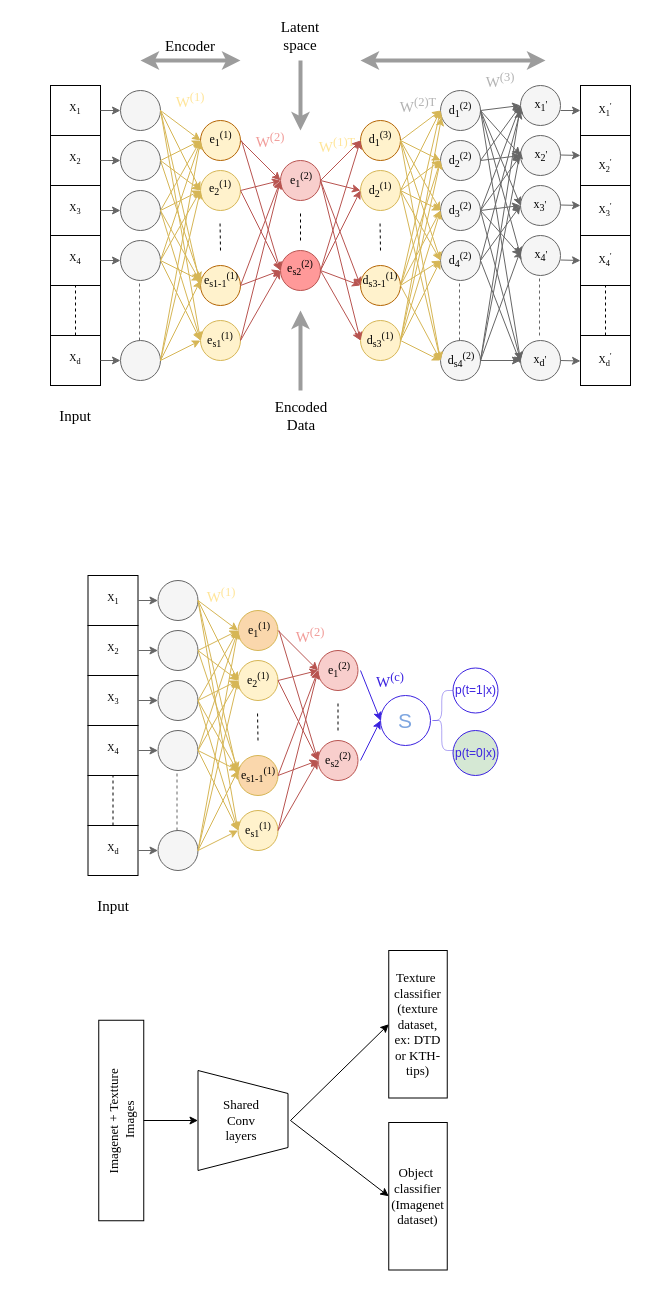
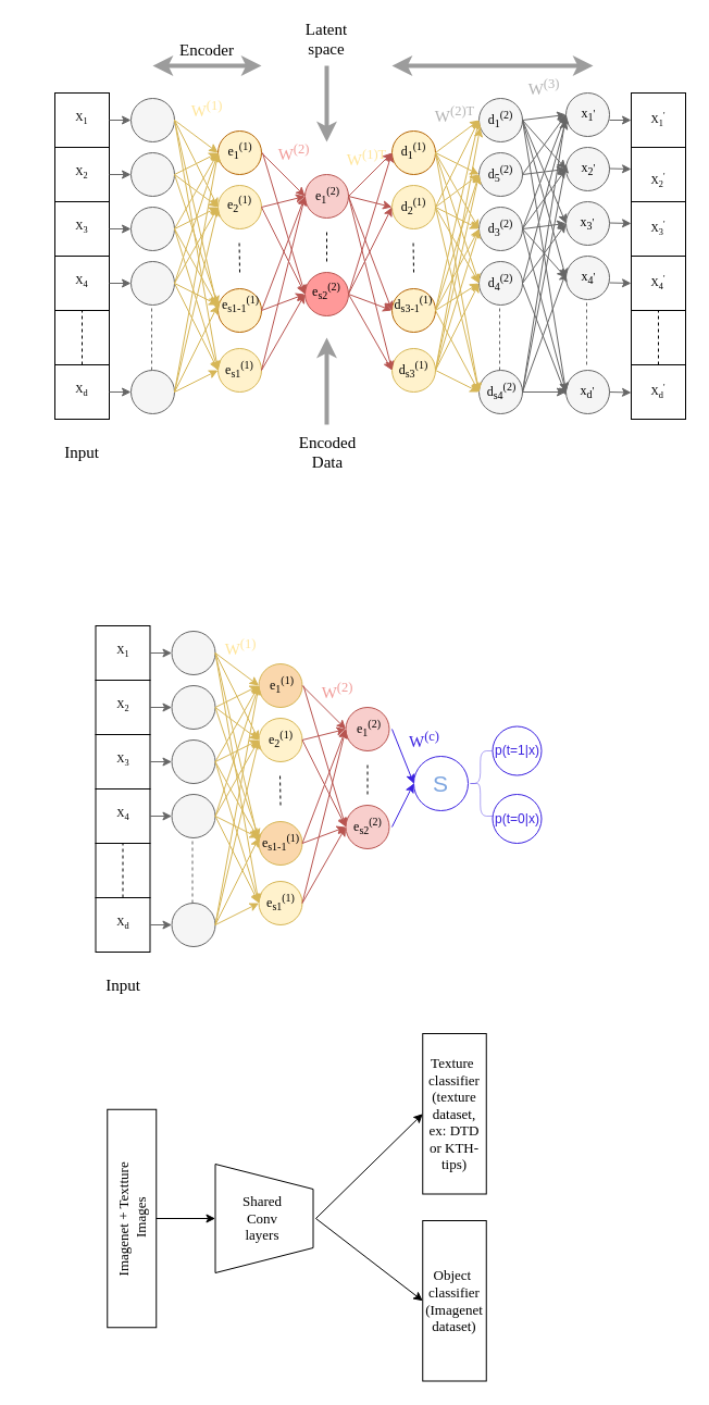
- <mxCell id="145" value="&lt;font style=&quot;font-size: 12px&quot;&gt;d&lt;sub&gt;1&lt;/sub&gt;&lt;sup&gt;(3)&lt;/sup&gt;&lt;br&gt;&lt;/font&gt;" style="rounded=0;whiteSpace=wrap;html=1;fontSize=10;gradientColor=#ffffff;opacity=0;fontFamily=Roman;" parent="1" vertex="1"><mxGeometry x="340" y="123.75" width="80" height="30" as="geometry" /></mxCell>
+ <mxCell id="145" value="&lt;font style=&quot;font-size: 12px&quot;&gt;d&lt;sub&gt;1&lt;/sub&gt;&lt;sup&gt;(1)&lt;/sup&gt;&lt;br&gt;&lt;/font&gt;" style="rounded=0;whiteSpace=wrap;html=1;fontSize=10;gradientColor=#ffffff;opacity=0;fontFamily=Roman;" parent="1" vertex="1"><mxGeometry x="340" y="123.75" width="80" height="30" as="geometry" /></mxCell>
- <mxCell id="150" value="&lt;font style=&quot;font-size: 12px&quot;&gt;d&lt;sub&gt;2&lt;/sub&gt;&lt;sup&gt;(2)&lt;/sup&gt;&lt;br&gt;&lt;/font&gt;" style="rounded=0;whiteSpace=wrap;html=1;fontSize=10;gradientColor=#ffffff;opacity=0;fontFamily=Roman;" parent="1" vertex="1"><mxGeometry x="420" y="145" width="80" height="30" as="geometry" /></mxCell>
+ <mxCell id="150" value="&lt;font style=&quot;font-size: 12px&quot;&gt;d&lt;sub&gt;5&lt;/sub&gt;&lt;sup&gt;(2)&lt;/sup&gt;&lt;br&gt;&lt;/font&gt;" style="rounded=0;whiteSpace=wrap;html=1;fontSize=10;gradientColor=#ffffff;opacity=0;fontFamily=Roman;" parent="1" vertex="1"><mxGeometry x="420" y="145" width="80" height="30" as="geometry" /></mxCell>
- <mxCell id="233" value="&lt;span style=&quot;color: rgb(59 , 34 , 224)&quot;&gt;p(t=0|x)&lt;/span&gt;" style="ellipse;whiteSpace=wrap;html=1;aspect=fixed;fontColor=#333333;fillColor=#d5e8d4;strokeColor=#3B22E0;" parent="1" vertex="1"><mxGeometry x="452.5" y="730" width="45" height="45" as="geometry" /></mxCell>
+ <mxCell id="233" value="&lt;span style=&quot;color: rgb(59 , 34 , 224)&quot;&gt;p(t=0|x)&lt;/span&gt;" style="ellipse;whiteSpace=wrap;html=1;aspect=fixed;fontColor=#333333;fillColor=#FFFFFF;strokeColor=#3B22E0;" parent="1" vertex="1"><mxGeometry x="452.5" y="730" width="45" height="45" as="geometry" /></mxCell>
